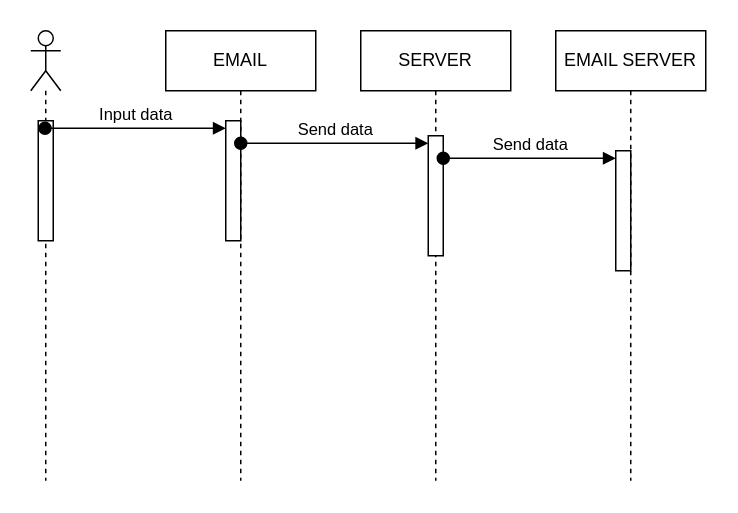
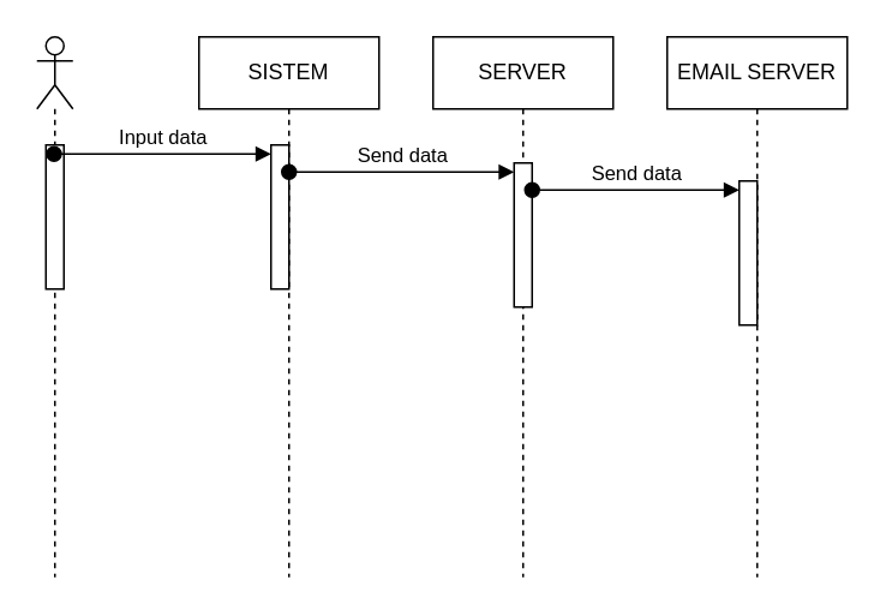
- <mxCell id="4" value="EMAIL" style="shape=umlLifeline;perimeter=lifelinePerimeter;whiteSpace=wrap;html=1;container=1;dropTarget=0;collapsible=0;recursiveResize=0;outlineConnect=0;portConstraint=eastwest;newEdgeStyle={&quot;curved&quot;:0,&quot;rounded&quot;:0};" vertex="1" parent="1"><mxGeometry x="110" y="20" width="100" height="300" as="geometry" /></mxCell>
+ <mxCell id="4" value="SISTEM" style="shape=umlLifeline;perimeter=lifelinePerimeter;whiteSpace=wrap;html=1;container=1;dropTarget=0;collapsible=0;recursiveResize=0;outlineConnect=0;portConstraint=eastwest;newEdgeStyle={&quot;curved&quot;:0,&quot;rounded&quot;:0};" vertex="1" parent="1"><mxGeometry x="110" y="20" width="100" height="300" as="geometry" /></mxCell>
